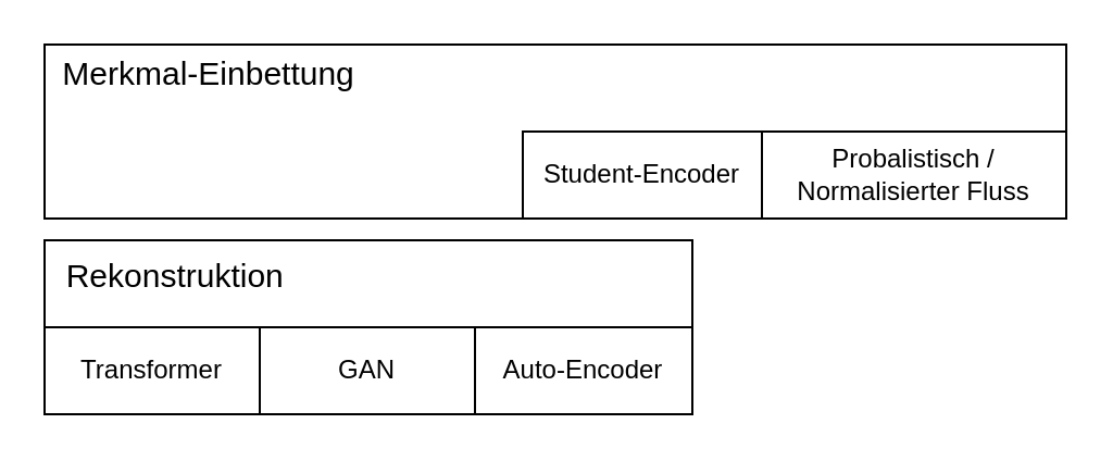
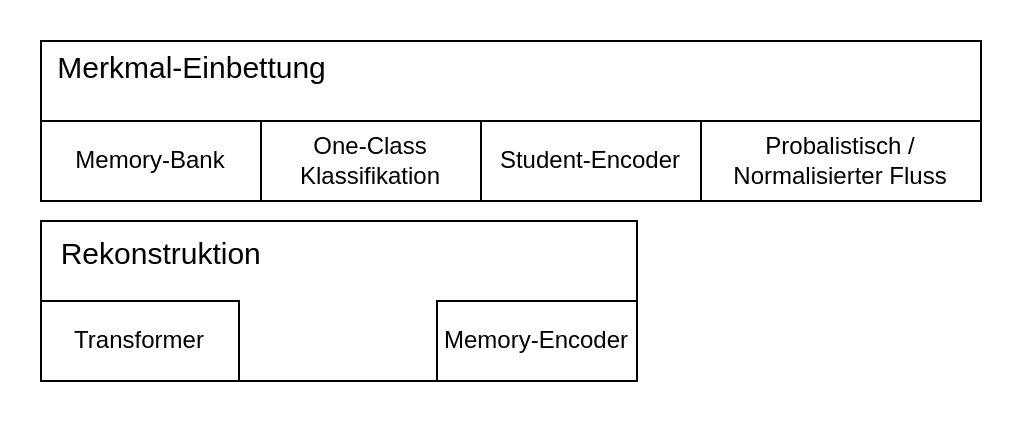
+ <mxCell id="4" value="&lt;div&gt;Memory-Bank&lt;/div&gt;" style="rounded=0;whiteSpace=wrap;html=1;align=center;" vertex="1" parent="2"><mxGeometry y="40" width="110" height="40" as="geometry" /></mxCell>
+ <mxCell id="5" value="&lt;div&gt;One-Class&lt;/div&gt;&lt;div&gt;Klassifikation&lt;/div&gt;" style="rounded=0;whiteSpace=wrap;html=1;align=center;" vertex="1" parent="2"><mxGeometry x="110" y="40" width="110" height="40" as="geometry" /></mxCell>
- <mxCell id="11" value="GAN" style="rounded=0;whiteSpace=wrap;html=1;align=center;" vertex="1" parent="8"><mxGeometry x="99" y="40" width="99" height="40" as="geometry" /></mxCell>
- <mxCell id="10" value="Auto-Encoder" style="rounded=0;whiteSpace=wrap;html=1;align=center;" vertex="1" parent="8"><mxGeometry x="198" y="40" width="100" height="40" as="geometry" /></mxCell>
+ <mxCell id="10" value="Memory-Encoder" style="rounded=0;whiteSpace=wrap;html=1;align=center;" vertex="1" parent="8"><mxGeometry x="198" y="40" width="100" height="40" as="geometry" /></mxCell>
